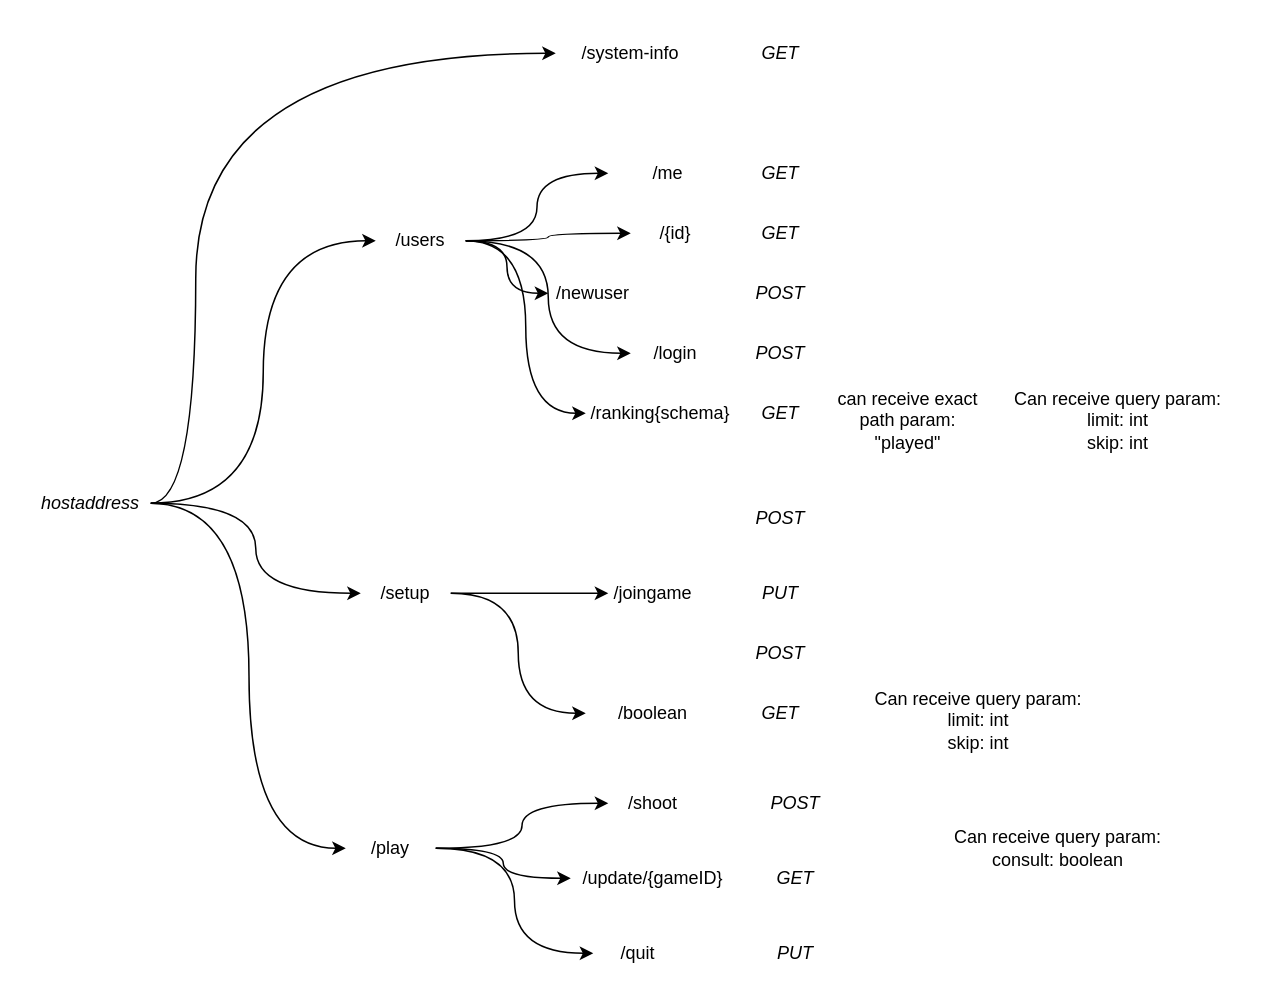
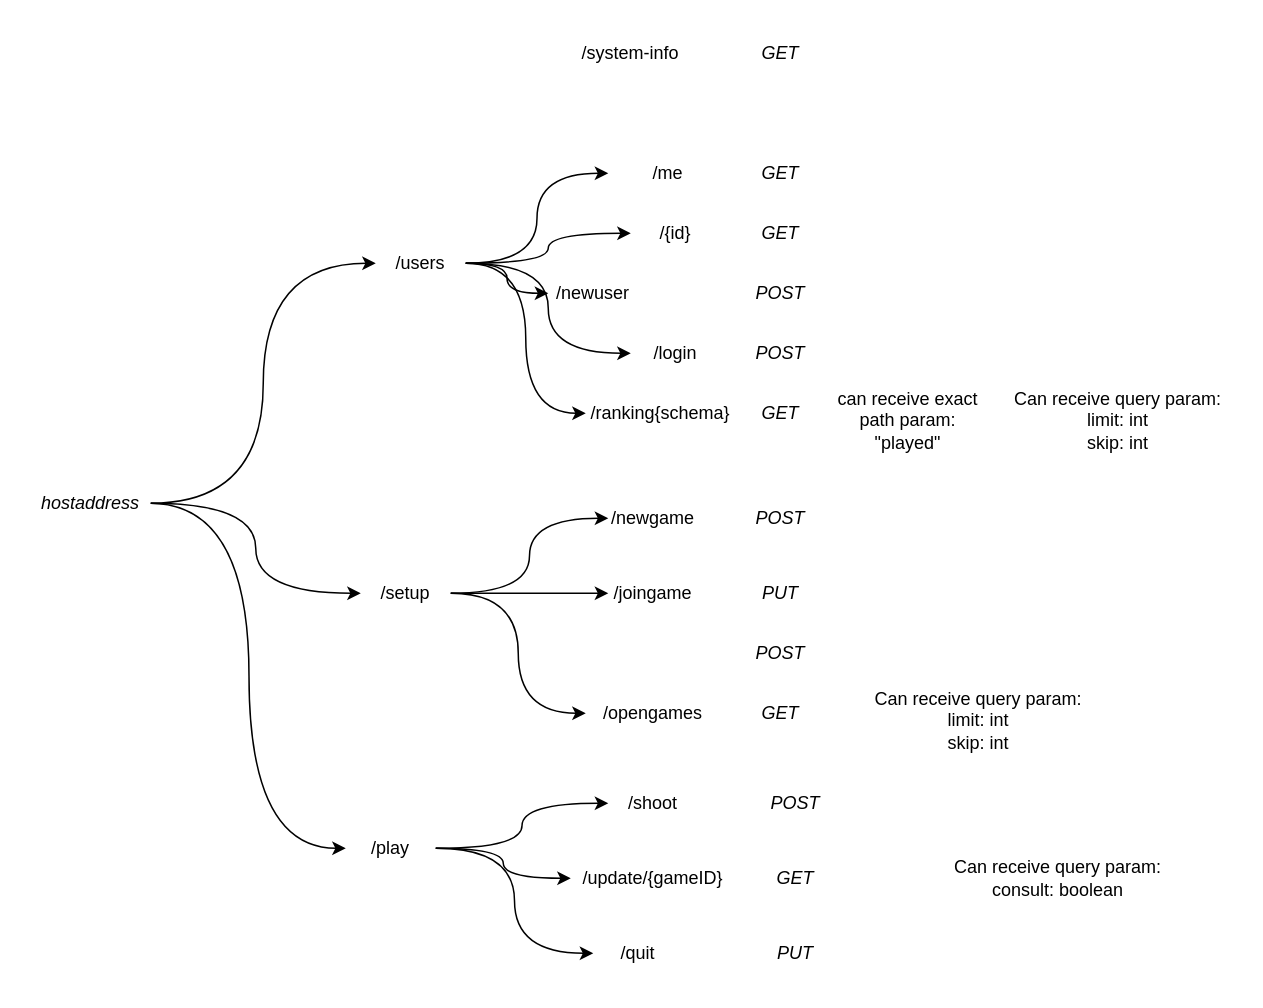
- <mxCell id="2" style="edgeStyle=orthogonalEdgeStyle;rounded=0;orthogonalLoop=1;jettySize=auto;html=1;curved=1;entryX=0;entryY=0.5;entryDx=0;entryDy=0;" parent="1" source="6" target="7" edge="1"><mxGeometry relative="1" as="geometry"><mxPoint x="170" y="220" as="targetPoint" /><Array as="points"><mxPoint x="130" y="335" /><mxPoint x="130" y="35" /></Array></mxGeometry></mxCell>
- <mxCell id="13" value="/users" style="text;html=1;strokeColor=none;fillColor=none;align=center;verticalAlign=middle;whiteSpace=wrap;rounded=0;" parent="1" vertex="1"><mxGeometry x="250" y="145" width="60" height="30" as="geometry" /></mxCell>
+ <mxCell id="13" value="/users" style="text;html=1;strokeColor=none;fillColor=none;align=center;verticalAlign=middle;whiteSpace=wrap;rounded=0;" parent="1" vertex="1"><mxGeometry x="250" y="160" width="60" height="30" as="geometry" /></mxCell>
+ <mxCell id="22" value="/newgame" style="text;html=1;strokeColor=none;fillColor=none;align=center;verticalAlign=middle;whiteSpace=wrap;rounded=0;" parent="1" vertex="1"><mxGeometry x="405" y="330" width="60" height="30" as="geometry" /></mxCell>
+ <mxCell id="18" style="edgeStyle=orthogonalEdgeStyle;curved=1;rounded=0;orthogonalLoop=1;jettySize=auto;html=1;exitX=1;exitY=0.5;exitDx=0;exitDy=0;entryX=0;entryY=0.5;entryDx=0;entryDy=0;" parent="1" source="21" target="22" edge="1"><mxGeometry relative="1" as="geometry"><mxPoint x="370" y="395" as="targetPoint" /></mxGeometry></mxCell>
- <mxCell id="42" value="/boolean" style="text;html=1;strokeColor=none;fillColor=none;align=center;verticalAlign=middle;whiteSpace=wrap;rounded=0;" parent="1" vertex="1"><mxGeometry x="390" y="460" width="90" height="30" as="geometry" /></mxCell>
+ <mxCell id="42" value="/opengames" style="text;html=1;strokeColor=none;fillColor=none;align=center;verticalAlign=middle;whiteSpace=wrap;rounded=0;" parent="1" vertex="1"><mxGeometry x="390" y="460" width="90" height="30" as="geometry" /></mxCell>
- <mxCell id="46" value="Can receive query param:&lt;br&gt;consult: boolean" style="text;html=1;strokeColor=none;fillColor=none;align=center;verticalAlign=middle;whiteSpace=wrap;rounded=0;" vertex="1" parent="1"><mxGeometry x="630" y="550" width="150" height="30" as="geometry" /></mxCell>
+ <mxCell id="46" value="Can receive query param:&lt;br&gt;consult: boolean" style="text;html=1;strokeColor=none;fillColor=none;align=center;verticalAlign=middle;whiteSpace=wrap;rounded=0;" vertex="1" parent="1"><mxGeometry x="630" y="570" width="150" height="30" as="geometry" /></mxCell>
